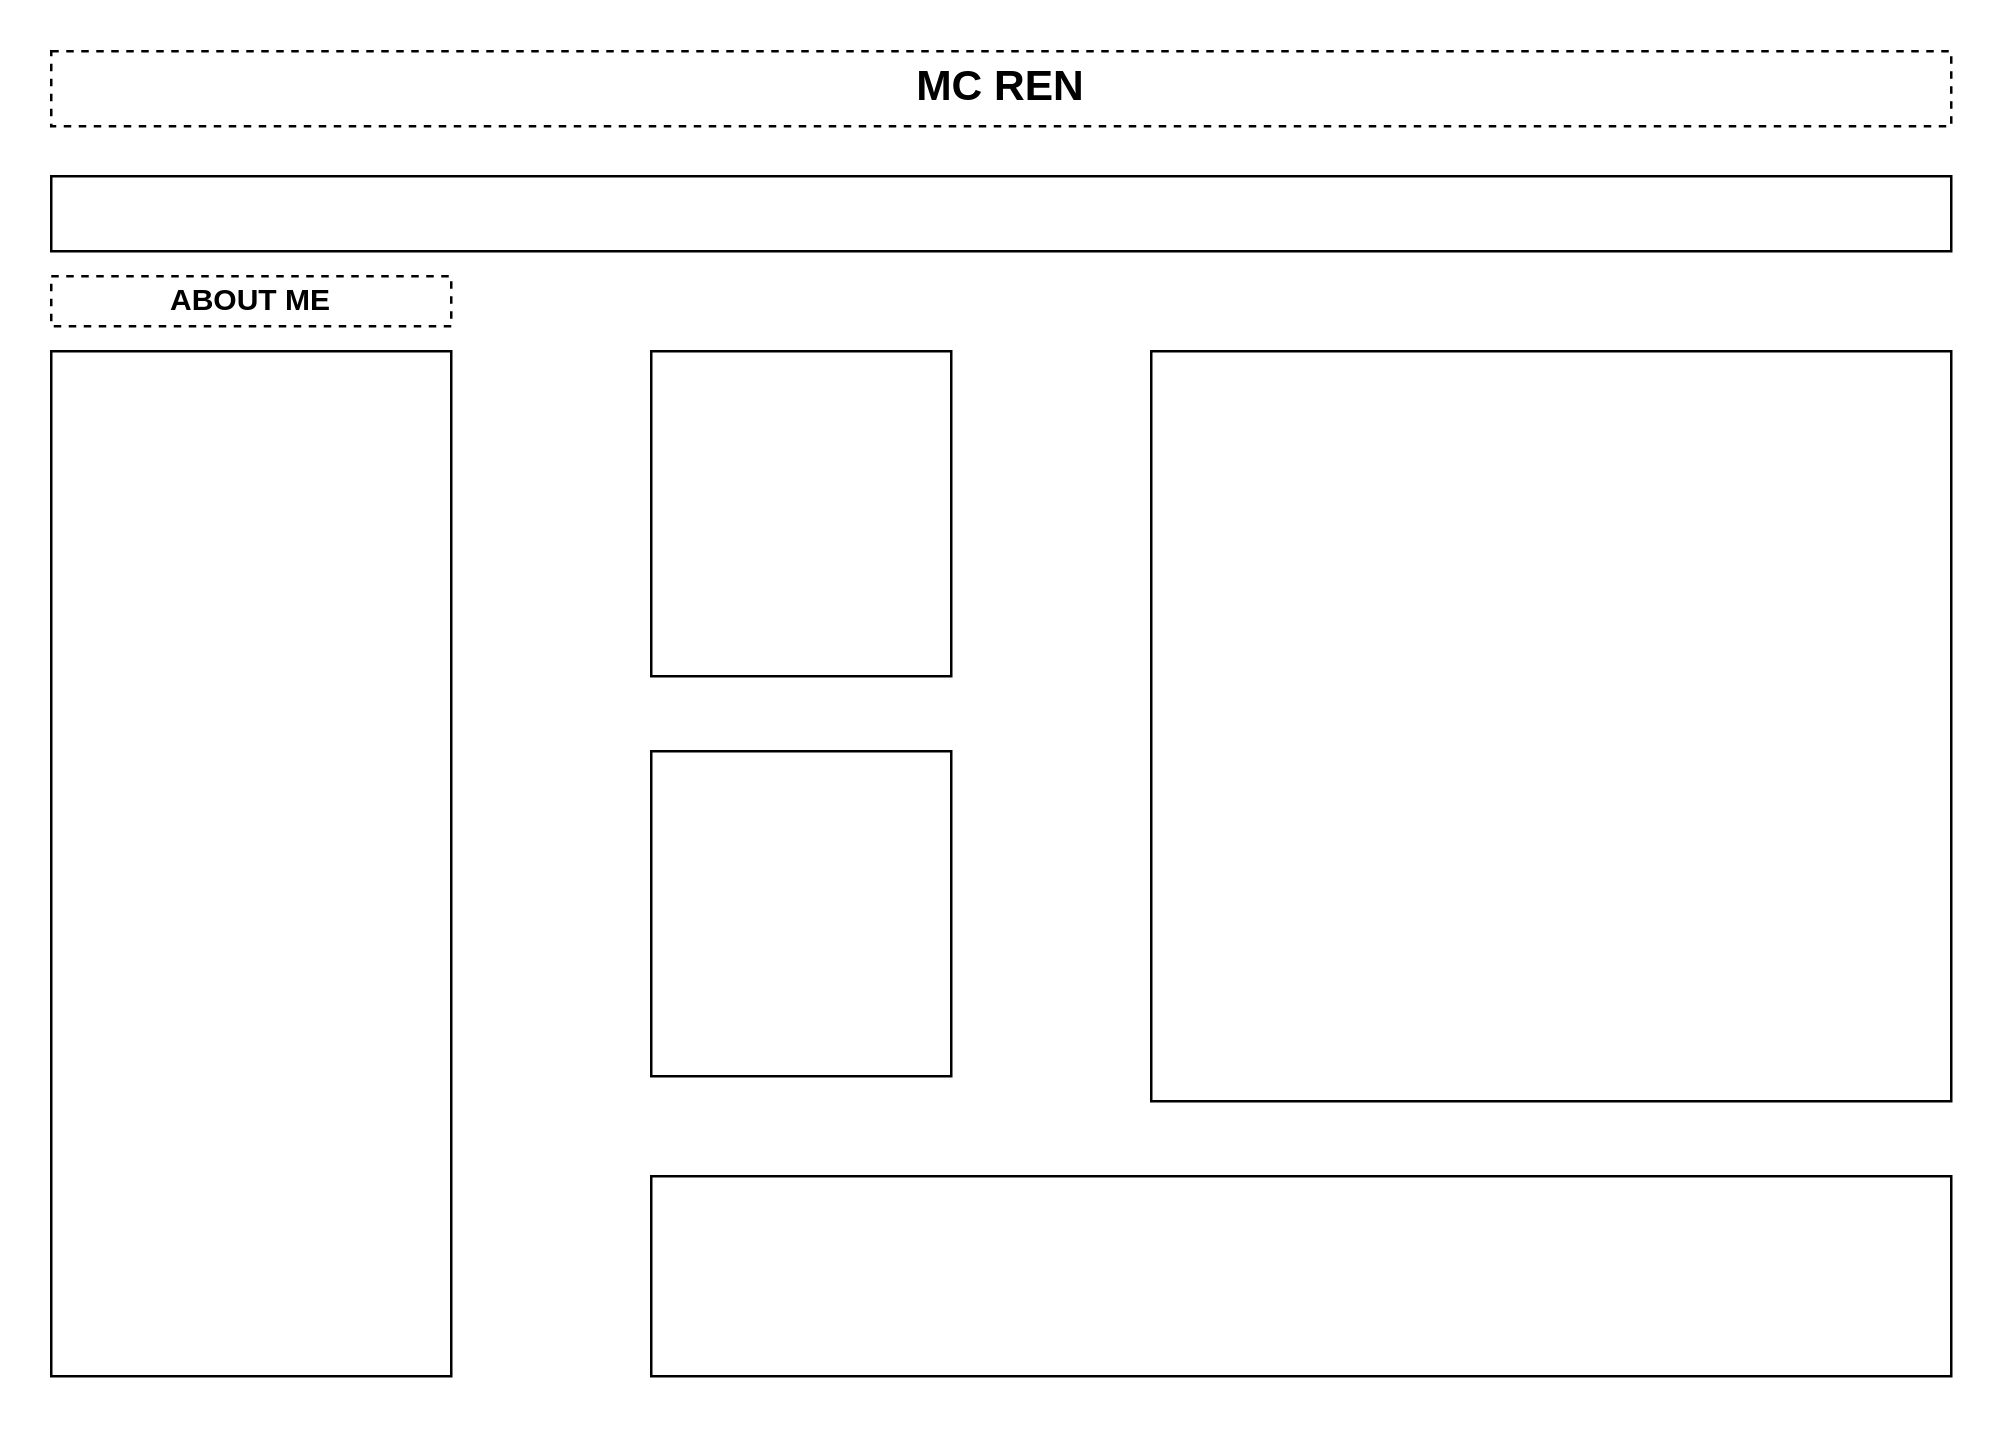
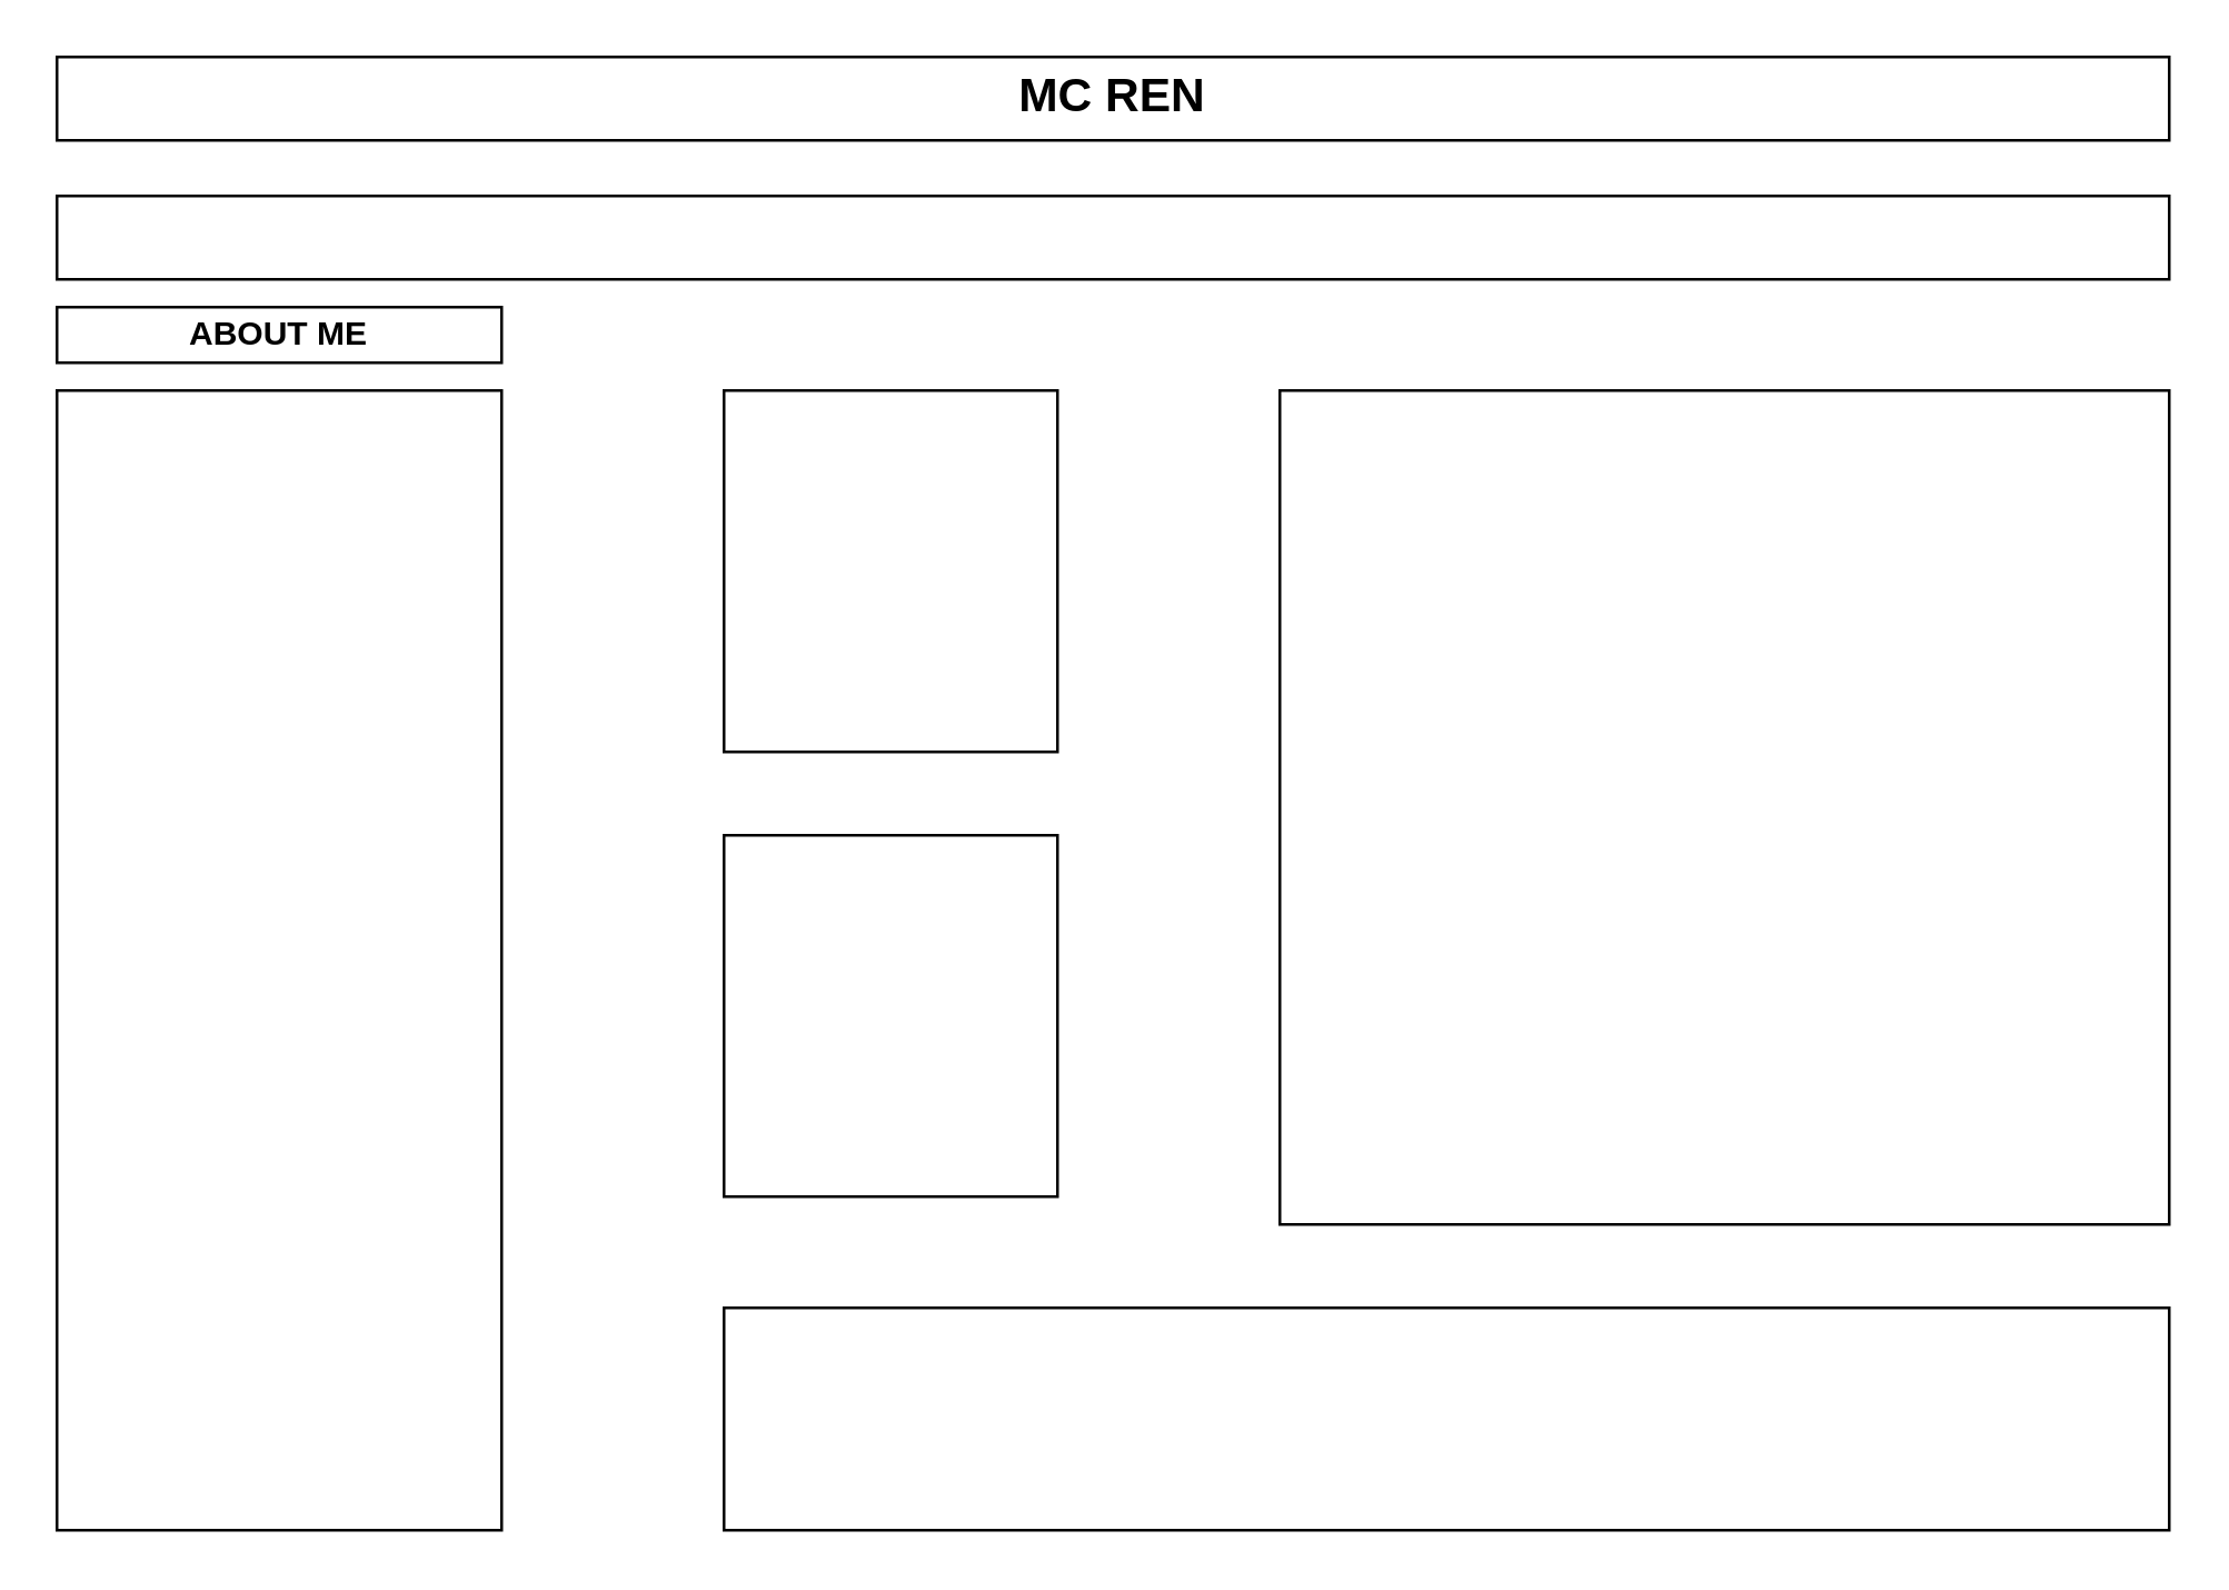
- <mxCell id="2" value="&lt;span style=&quot;font-size: 17px&quot;&gt;&lt;b&gt;MC REN&lt;/b&gt;&lt;/span&gt;" style="rounded=0;whiteSpace=wrap;html=1;dashed=1;" parent="1" vertex="1"><mxGeometry x="20" y="20" width="760" height="30" as="geometry" /></mxCell>
+ <mxCell id="2" value="&lt;span style=&quot;font-size: 17px&quot;&gt;&lt;b&gt;MC REN&lt;/b&gt;&lt;/span&gt;" style="rounded=0;whiteSpace=wrap;html=1;" parent="1" vertex="1"><mxGeometry x="20" y="20" width="760" height="30" as="geometry" /></mxCell>
- <mxCell id="6" value="&lt;b&gt;ABOUT ME&lt;/b&gt;" style="rounded=0;whiteSpace=wrap;html=1;dashed=1;" parent="1" vertex="1"><mxGeometry x="20" y="110" width="160" height="20" as="geometry" /></mxCell>
+ <mxCell id="6" value="&lt;b&gt;ABOUT ME&lt;/b&gt;" style="rounded=0;whiteSpace=wrap;html=1;" parent="1" vertex="1"><mxGeometry x="20" y="110" width="160" height="20" as="geometry" /></mxCell>
